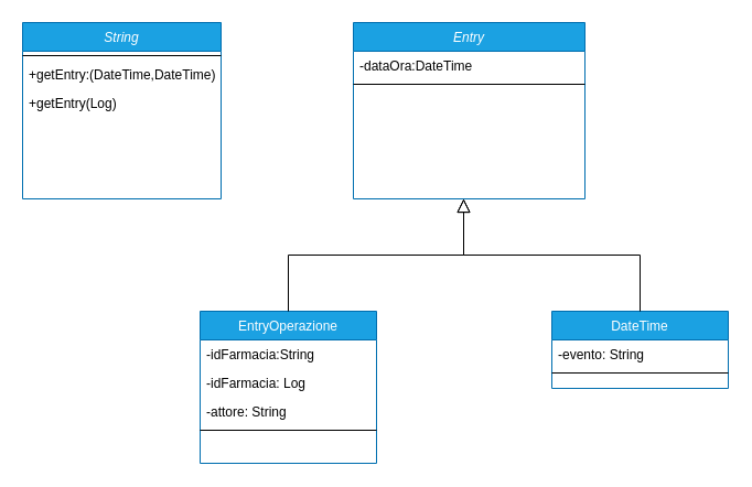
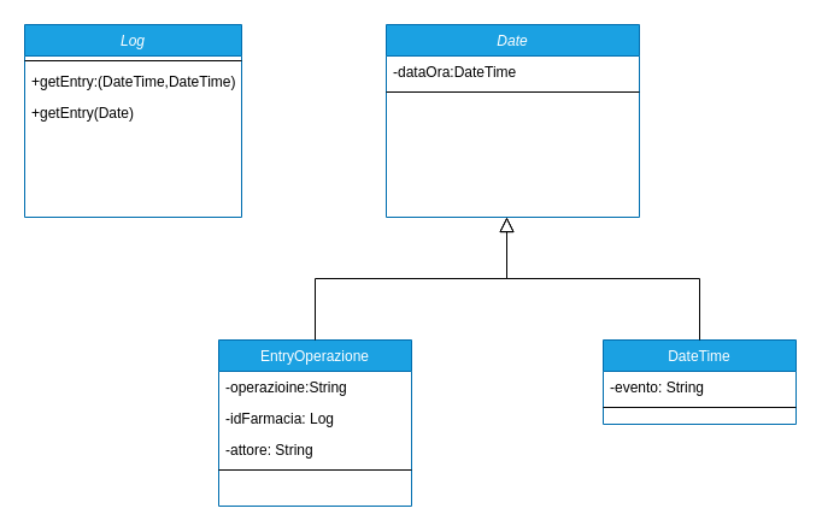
- <mxCell id="5" value="String" style="swimlane;fontStyle=2;align=center;verticalAlign=top;childLayout=stackLayout;horizontal=1;startSize=26;horizontalStack=0;resizeParent=1;resizeLast=0;collapsible=1;marginBottom=0;rounded=0;shadow=0;strokeWidth=1;fillColor=#1ba1e2;strokeColor=#006EAF;fontColor=#ffffff;" parent="1" vertex="1"><mxGeometry x="20" y="20" width="180" height="160" as="geometry"><mxRectangle x="230" y="140" width="160" height="26" as="alternateBounds" /></mxGeometry></mxCell>
+ <mxCell id="5" value="Log" style="swimlane;fontStyle=2;align=center;verticalAlign=top;childLayout=stackLayout;horizontal=1;startSize=26;horizontalStack=0;resizeParent=1;resizeLast=0;collapsible=1;marginBottom=0;rounded=0;shadow=0;strokeWidth=1;fillColor=#1ba1e2;strokeColor=#006EAF;fontColor=#ffffff;" parent="1" vertex="1"><mxGeometry x="20" y="20" width="180" height="160" as="geometry"><mxRectangle x="230" y="140" width="160" height="26" as="alternateBounds" /></mxGeometry></mxCell>
- <mxCell id="2" value="Entry" style="swimlane;fontStyle=2;align=center;verticalAlign=top;childLayout=stackLayout;horizontal=1;startSize=26;horizontalStack=0;resizeParent=1;resizeLast=0;collapsible=1;marginBottom=0;rounded=0;shadow=0;strokeWidth=1;fillColor=#1ba1e2;strokeColor=#006EAF;fontColor=#ffffff;" parent="1" vertex="1"><mxGeometry x="320" y="20" width="210" height="160" as="geometry"><mxRectangle x="230" y="140" width="160" height="26" as="alternateBounds" /></mxGeometry></mxCell>
+ <mxCell id="2" value="Date" style="swimlane;fontStyle=2;align=center;verticalAlign=top;childLayout=stackLayout;horizontal=1;startSize=26;horizontalStack=0;resizeParent=1;resizeLast=0;collapsible=1;marginBottom=0;rounded=0;shadow=0;strokeWidth=1;fillColor=#1ba1e2;strokeColor=#006EAF;fontColor=#ffffff;" parent="1" vertex="1"><mxGeometry x="320" y="20" width="210" height="160" as="geometry"><mxRectangle x="230" y="140" width="160" height="26" as="alternateBounds" /></mxGeometry></mxCell>
- <mxCell id="8" value="+getEntry(Log)" style="text;align=left;verticalAlign=top;spacingLeft=4;spacingRight=4;overflow=hidden;rotatable=0;points=[[0,0.5],[1,0.5]];portConstraint=eastwest;" parent="5" vertex="1"><mxGeometry y="60" width="180" height="26" as="geometry" /></mxCell>
+ <mxCell id="8" value="+getEntry(Date)" style="text;align=left;verticalAlign=top;spacingLeft=4;spacingRight=4;overflow=hidden;rotatable=0;points=[[0,0.5],[1,0.5]];portConstraint=eastwest;" parent="5" vertex="1"><mxGeometry y="60" width="180" height="26" as="geometry" /></mxCell>
- <mxCell id="10" value="-idFarmacia:String" style="text;align=left;verticalAlign=top;spacingLeft=4;spacingRight=4;overflow=hidden;rotatable=0;points=[[0,0.5],[1,0.5]];portConstraint=eastwest;" parent="9" vertex="1"><mxGeometry y="26" width="160" height="26" as="geometry" /></mxCell>
+ <mxCell id="10" value="-operazioine:String" style="text;align=left;verticalAlign=top;spacingLeft=4;spacingRight=4;overflow=hidden;rotatable=0;points=[[0,0.5],[1,0.5]];portConstraint=eastwest;" parent="9" vertex="1"><mxGeometry y="26" width="160" height="26" as="geometry" /></mxCell>
